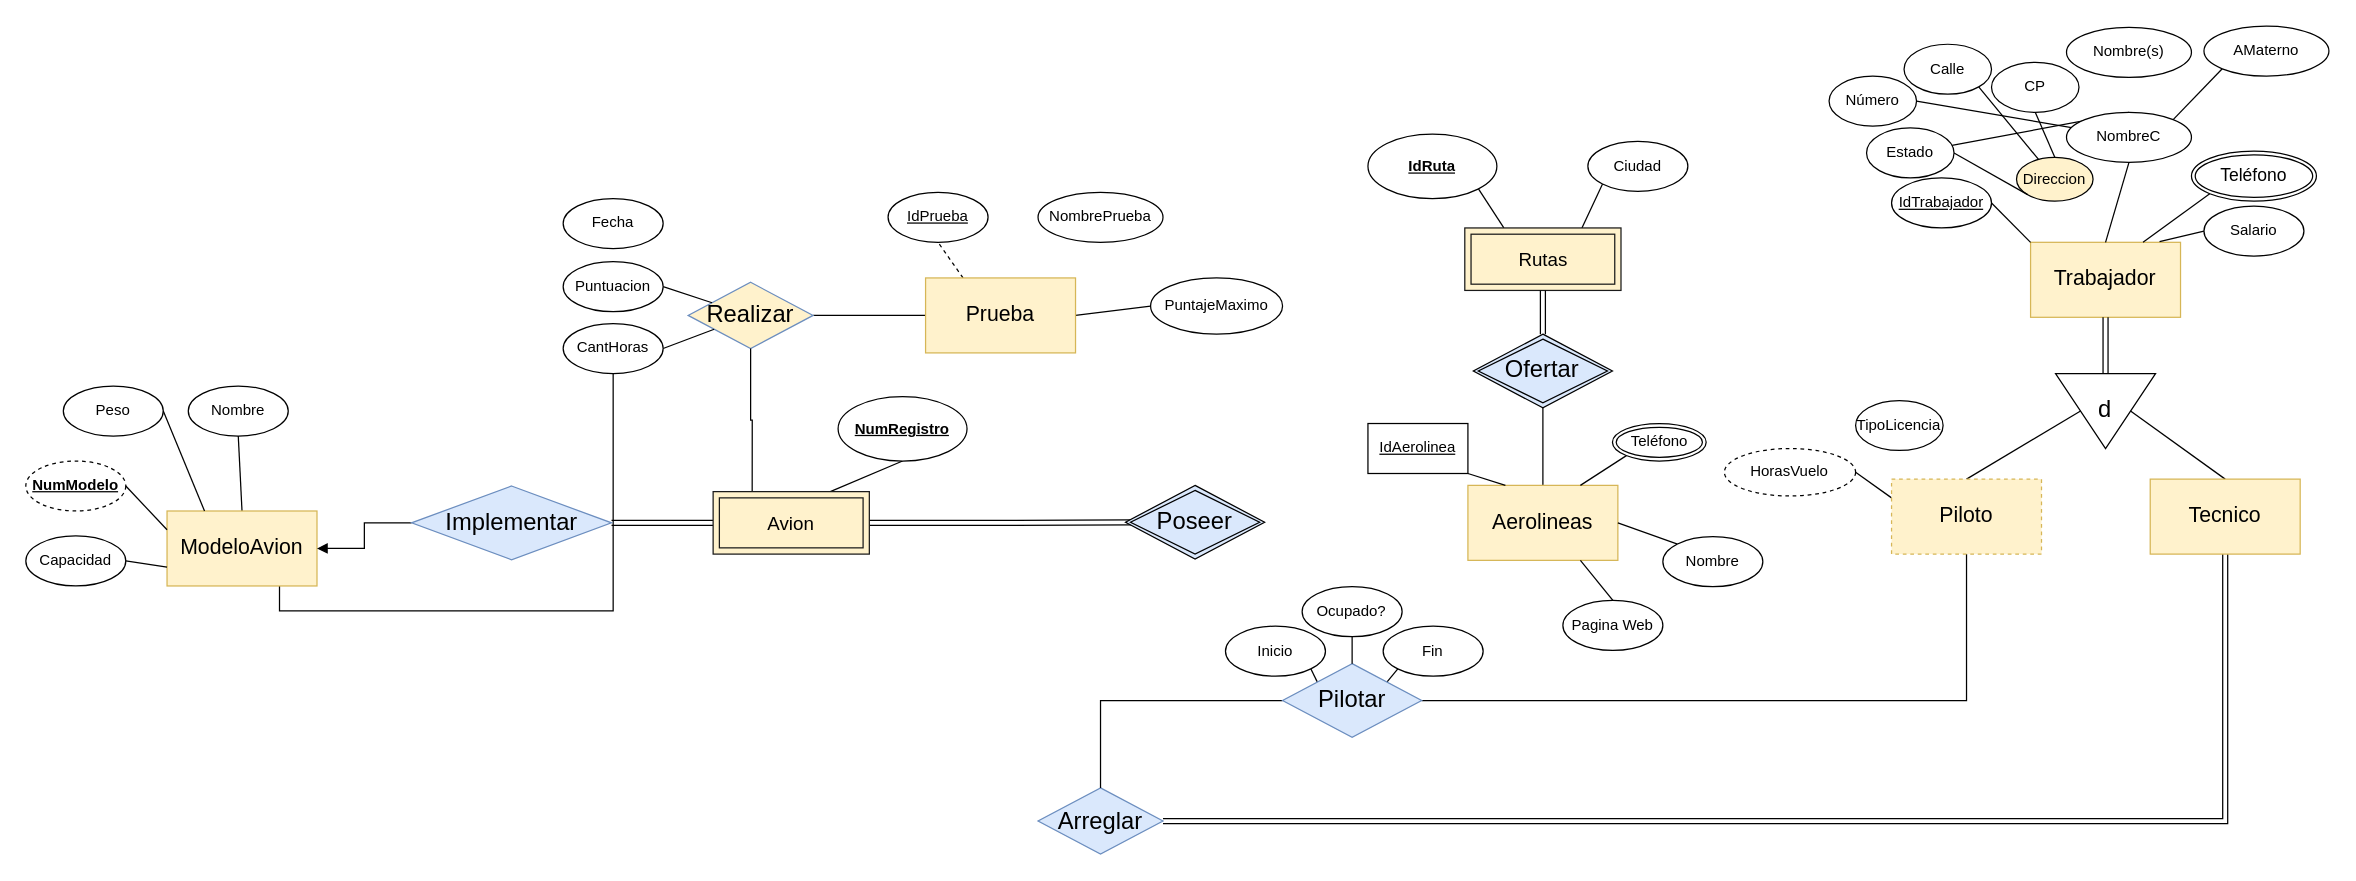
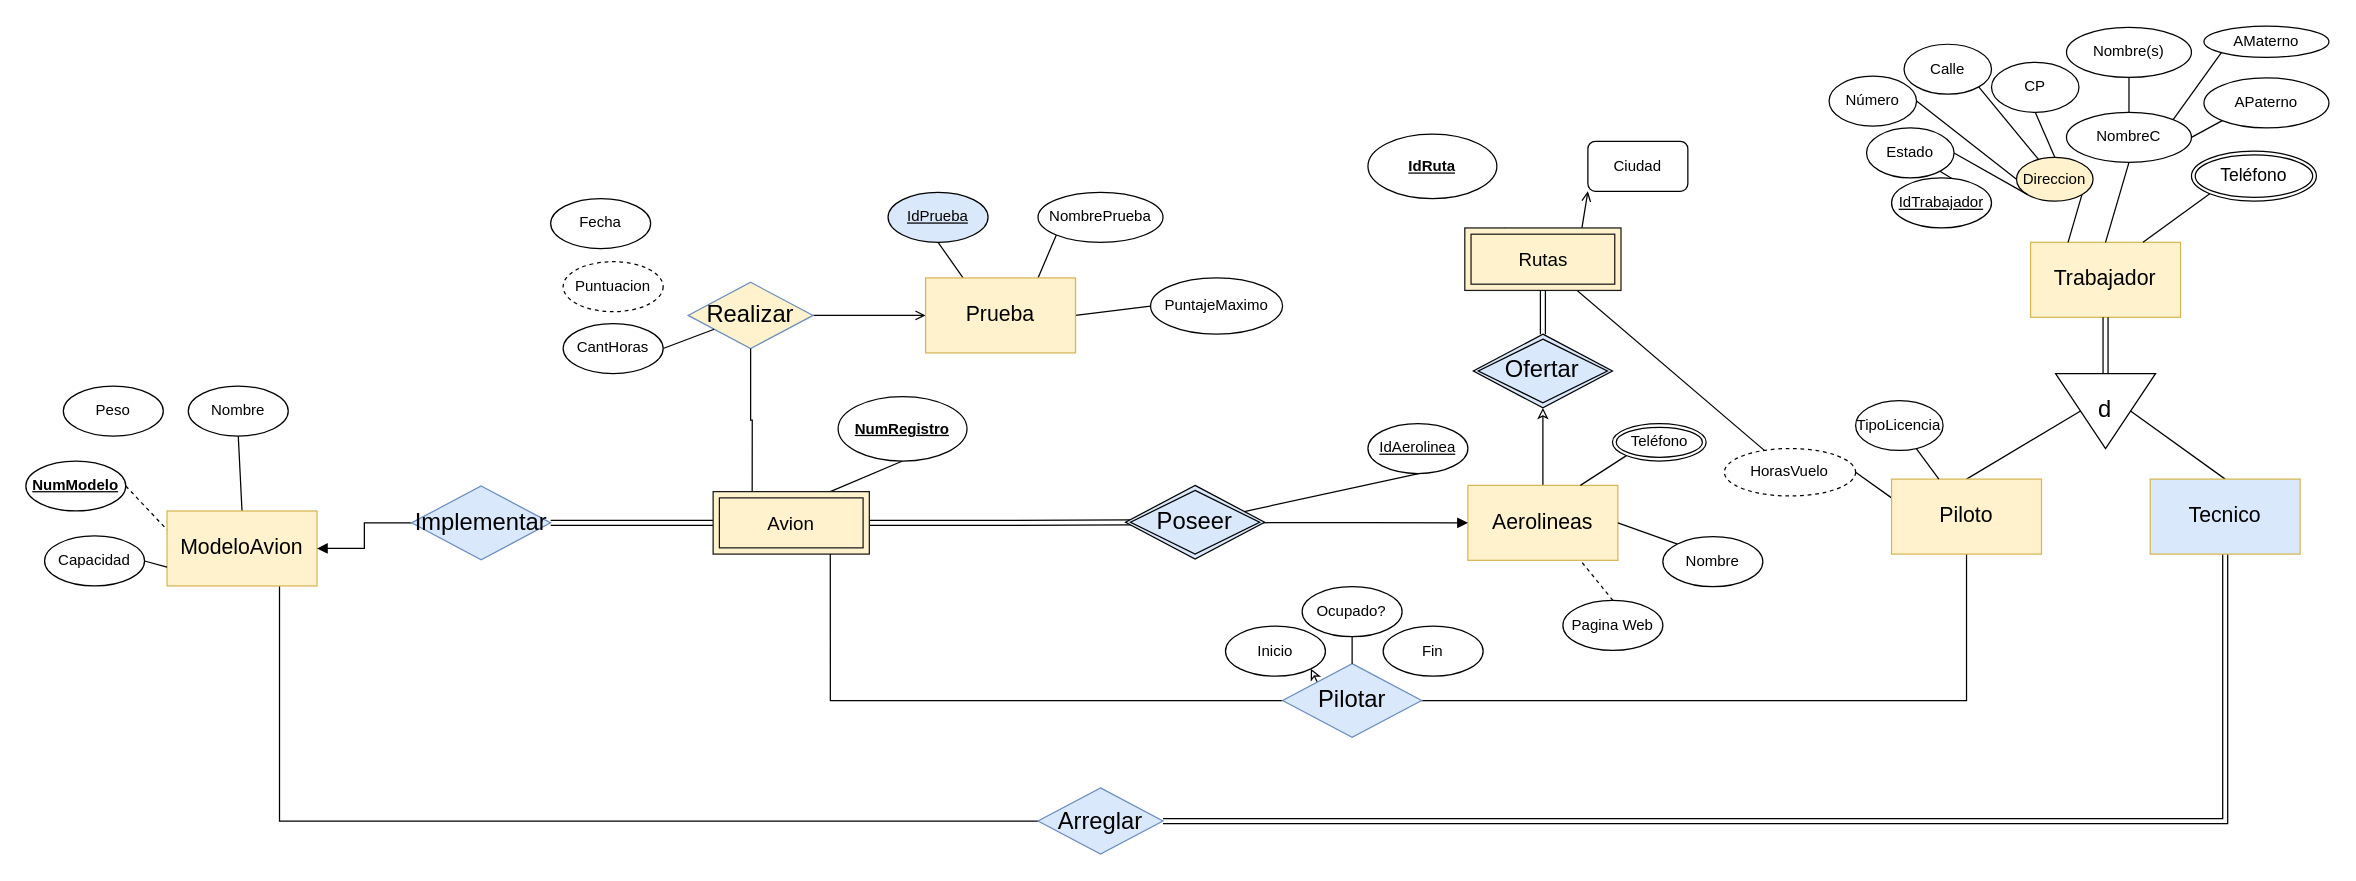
- <mxCell id="42" value="AMaterno" style="ellipse;whiteSpace=wrap;html=1;align=center;rounded=0;shadow=0;" parent="1" vertex="1"><mxGeometry x="1763" y="20.41" width="100" height="40" as="geometry" /></mxCell>
+ <mxCell id="42" value="AMaterno" style="ellipse;whiteSpace=wrap;html=1;align=center;rounded=0;shadow=0;" parent="1" vertex="1"><mxGeometry x="1763" y="20.41" width="100" height="25" as="geometry" /></mxCell>
+ <mxCell id="41" value="APaterno" style="ellipse;whiteSpace=wrap;html=1;align=center;rounded=0;shadow=0;" parent="1" vertex="1"><mxGeometry x="1763" y="61.91" width="100" height="40" as="geometry" /></mxCell>
- <mxCell id="28" style="edgeStyle=none;rounded=0;orthogonalLoop=1;jettySize=auto;html=1;exitX=1;exitY=0.5;exitDx=0;exitDy=0;endArrow=none;endFill=0;" parent="1" source="29" target="39" edge="1"><mxGeometry relative="1" as="geometry"><mxPoint x="1557" y="140.41" as="targetPoint" /></mxGeometry></mxCell>
+ <mxCell id="28" style="edgeStyle=none;rounded=0;orthogonalLoop=1;jettySize=auto;html=1;exitX=1;exitY=0.5;exitDx=0;exitDy=0;endArrow=none;endFill=0;entryX=0;entryY=0.5;entryDx=0;entryDy=0;" parent="1" source="29" target="25" edge="1"><mxGeometry relative="1" as="geometry"><mxPoint x="1557" y="140.41" as="targetPoint" /></mxGeometry></mxCell>
+ <mxCell id="37" style="edgeStyle=none;rounded=0;orthogonalLoop=1;jettySize=auto;html=1;exitX=1;exitY=0.5;exitDx=0;exitDy=0;entryX=0;entryY=1;entryDx=0;entryDy=0;fontSize=15;endArrow=none;endFill=0;strokeColor=default;strokeWidth=1;" parent="1" source="39" target="41" edge="1"><mxGeometry relative="1" as="geometry" /></mxCell>
- <mxCell id="35" style="edgeStyle=none;rounded=0;orthogonalLoop=1;jettySize=auto;html=1;exitX=0.5;exitY=0;exitDx=0;exitDy=0;fontSize=15;endArrow=none;endFill=0;strokeColor=default;strokeWidth=1;" parent="1" source="39" target="31" edge="1"><mxGeometry relative="1" as="geometry" /></mxCell>
+ <mxCell id="35" style="edgeStyle=none;rounded=0;orthogonalLoop=1;jettySize=auto;html=1;exitX=0.5;exitY=0;exitDx=0;exitDy=0;entryX=0.5;entryY=1;entryDx=0;entryDy=0;fontSize=15;endArrow=none;endFill=0;strokeColor=default;strokeWidth=1;" parent="1" source="39" target="40" edge="1"><mxGeometry relative="1" as="geometry" /></mxCell>
- <mxCell id="93" value="Ciudad" style="ellipse;whiteSpace=wrap;html=1;" parent="1" vertex="1"><mxGeometry x="1270" y="112.62" width="80" height="40" as="geometry" /></mxCell>
+ <mxCell id="93" value="Ciudad" style="whiteSpace=wrap;html=1;rounded=1;" parent="1" vertex="1"><mxGeometry x="1270" y="112.62" width="80" height="40" as="geometry" /></mxCell>
- <mxCell id="90" style="edgeStyle=none;rounded=0;orthogonalLoop=1;jettySize=auto;html=1;exitX=0.75;exitY=0;exitDx=0;exitDy=0;entryX=0;entryY=1;entryDx=0;entryDy=0;endArrow=none;endFill=0;strokeColor=default;" parent="1" source="91" target="93" edge="1"><mxGeometry relative="1" as="geometry" /></mxCell>
+ <mxCell id="90" style="edgeStyle=none;rounded=0;orthogonalLoop=1;jettySize=auto;html=1;exitX=0.75;exitY=0;exitDx=0;exitDy=0;entryX=0;entryY=1;entryDx=0;entryDy=0;endArrow=open;endFill=0;strokeColor=default;" parent="1" source="91" target="93" edge="1"><mxGeometry relative="1" as="geometry" /></mxCell>
- <mxCell id="89" style="edgeStyle=none;rounded=0;orthogonalLoop=1;jettySize=auto;html=1;exitX=0.25;exitY=0;exitDx=0;exitDy=0;entryX=1;entryY=1;entryDx=0;entryDy=0;endArrow=none;endFill=0;strokeColor=default;" parent="1" source="91" target="92" edge="1"><mxGeometry relative="1" as="geometry" /></mxCell>
+ <mxCell id="89" style="edgeStyle=none;rounded=0;orthogonalLoop=1;jettySize=auto;html=1;exitX=0.25;exitY=0;exitDx=0;exitDy=0;endArrow=none;endFill=0;strokeColor=default;" parent="1" source="91" target="44" edge="1"><mxGeometry relative="1" as="geometry" /></mxCell>
- <mxCell id="51" value="IdPrueba" style="ellipse;whiteSpace=wrap;html=1;fontStyle=4" parent="1" vertex="1"><mxGeometry x="710" y="153.41" width="80" height="40" as="geometry" /></mxCell>
+ <mxCell id="51" value="IdPrueba" style="ellipse;whiteSpace=wrap;html=1;fontStyle=4;fillColor=#dae8fc;" parent="1" vertex="1"><mxGeometry x="710" y="153.41" width="80" height="40" as="geometry" /></mxCell>
+ <mxCell id="24" style="edgeStyle=none;rounded=0;orthogonalLoop=1;jettySize=auto;html=1;exitX=1;exitY=1;exitDx=0;exitDy=0;entryX=0.25;entryY=0;entryDx=0;entryDy=0;fontSize=15;endArrow=none;endFill=0;strokeColor=default;strokeWidth=1;" parent="1" source="25" target="23" edge="1"><mxGeometry relative="1" as="geometry" /></mxCell>
- <mxCell id="69" style="edgeStyle=none;rounded=0;orthogonalLoop=1;jettySize=auto;html=1;exitX=1;exitY=0.5;exitDx=0;exitDy=0;entryX=0;entryY=0;entryDx=0;entryDy=0;fontSize=15;endArrow=none;endFill=0;strokeColor=default;strokeWidth=1;" parent="1" source="70" target="23" edge="1"><mxGeometry relative="1" as="geometry" /></mxCell>
+ <mxCell id="69" style="edgeStyle=none;rounded=0;orthogonalLoop=1;jettySize=auto;html=1;exitX=1;exitY=0.5;exitDx=0;exitDy=0;fontSize=15;endArrow=none;endFill=0;strokeColor=default;strokeWidth=1;" parent="1" source="70" target="31" edge="1"><mxGeometry relative="1" as="geometry" /></mxCell>
- <mxCell id="94" value="Fecha" style="ellipse;whiteSpace=wrap;html=1;" parent="1" vertex="1"><mxGeometry x="450" y="158.41" width="80" height="40" as="geometry" /></mxCell>
+ <mxCell id="94" value="Fecha" style="ellipse;whiteSpace=wrap;html=1;" parent="1" vertex="1"><mxGeometry x="440" y="158.41" width="80" height="40" as="geometry" /></mxCell>
- <mxCell id="46" value="Salario" style="ellipse;whiteSpace=wrap;html=1;" parent="1" vertex="1"><mxGeometry x="1763" y="164.41" width="80" height="40" as="geometry" /></mxCell>
- <mxCell id="45" style="edgeStyle=none;rounded=0;orthogonalLoop=1;jettySize=auto;html=1;exitX=0;exitY=0.5;exitDx=0;exitDy=0;entryX=0.86;entryY=-0.009;entryDx=0;entryDy=0;entryPerimeter=0;fontSize=15;endArrow=none;endFill=0;strokeColor=default;strokeWidth=1;" parent="1" source="46" target="23" edge="1"><mxGeometry relative="1" as="geometry" /></mxCell>
+ <mxCell id="48" style="edgeStyle=none;rounded=0;orthogonalLoop=1;jettySize=auto;html=1;exitX=0.75;exitY=0;exitDx=0;exitDy=0;entryX=0;entryY=1;entryDx=0;entryDy=0;endArrow=none;endFill=0;" parent="1" source="50" target="52" edge="1"><mxGeometry relative="1" as="geometry" /></mxCell>
- <mxCell id="47" style="rounded=0;orthogonalLoop=1;jettySize=auto;html=1;exitX=0.25;exitY=0;exitDx=0;exitDy=0;entryX=0.5;entryY=1;entryDx=0;entryDy=0;endArrow=none;endFill=0;dashed=1;" parent="1" source="50" target="51" edge="1"><mxGeometry relative="1" as="geometry" /></mxCell>
+ <mxCell id="47" style="rounded=0;orthogonalLoop=1;jettySize=auto;html=1;exitX=0.25;exitY=0;exitDx=0;exitDy=0;entryX=0.5;entryY=1;entryDx=0;entryDy=0;endArrow=none;endFill=0;" parent="1" source="50" target="51" edge="1"><mxGeometry relative="1" as="geometry" /></mxCell>
- <mxCell id="98" value="Puntuacion" style="ellipse;whiteSpace=wrap;html=1;" parent="1" vertex="1"><mxGeometry x="450" y="208.91" width="80" height="40" as="geometry" /></mxCell>
+ <mxCell id="98" value="Puntuacion" style="ellipse;whiteSpace=wrap;html=1;dashed=1;" parent="1" vertex="1"><mxGeometry x="450" y="208.91" width="80" height="40" as="geometry" /></mxCell>
- <mxCell id="97" style="edgeStyle=none;rounded=0;orthogonalLoop=1;jettySize=auto;html=1;exitX=1;exitY=0.5;exitDx=0;exitDy=0;endArrow=none;endFill=0;" parent="1" source="98" target="19" edge="1"><mxGeometry relative="1" as="geometry" /></mxCell>
- <mxCell id="18" style="edgeStyle=orthogonalEdgeStyle;rounded=0;orthogonalLoop=1;jettySize=auto;html=1;exitX=1;exitY=0.5;exitDx=0;exitDy=0;entryX=0;entryY=0.5;entryDx=0;entryDy=0;endArrow=none;endFill=0;" parent="1" source="19" target="50" edge="1"><mxGeometry relative="1" as="geometry" /></mxCell>
+ <mxCell id="18" style="edgeStyle=orthogonalEdgeStyle;rounded=0;orthogonalLoop=1;jettySize=auto;html=1;exitX=1;exitY=0.5;exitDx=0;exitDy=0;entryX=0;entryY=0.5;entryDx=0;entryDy=0;endArrow=open;endFill=0;" parent="1" source="19" target="50" edge="1"><mxGeometry relative="1" as="geometry" /></mxCell>
- <mxCell id="12" style="edgeStyle=none;rounded=0;orthogonalLoop=1;jettySize=auto;html=1;exitX=0.5;exitY=0;exitDx=0;exitDy=0;entryX=0.5;entryY=1;entryDx=0;entryDy=0;endArrow=none;endFill=0;strokeColor=default;" parent="1" source="13" target="100" edge="1"><mxGeometry relative="1" as="geometry" /></mxCell>
+ <mxCell id="12" style="edgeStyle=none;rounded=0;orthogonalLoop=1;jettySize=auto;html=1;exitX=0.5;exitY=0;exitDx=0;exitDy=0;entryX=0.5;entryY=1;entryDx=0;entryDy=0;endArrow=classic;endFill=0;strokeColor=default;" parent="1" source="13" target="100" edge="1"><mxGeometry relative="1" as="geometry" /></mxCell>
- <mxCell id="65" value="IdAerolinea" style="whiteSpace=wrap;html=1;fontStyle=4;rounded=0;" parent="1" vertex="1"><mxGeometry x="1094" y="338.41" width="80" height="40" as="geometry" /></mxCell>
+ <mxCell id="65" value="IdAerolinea" style="ellipse;whiteSpace=wrap;html=1;fontStyle=4" parent="1" vertex="1"><mxGeometry x="1094" y="338.41" width="80" height="40" as="geometry" /></mxCell>
- <mxCell id="56" value="" style="endArrow=none;html=1;rounded=0;exitX=1;exitY=0.5;exitDx=0;exitDy=0;entryX=0.25;entryY=0;entryDx=0;entryDy=0;" parent="1" source="11" target="7" edge="1"><mxGeometry width="50" height="50" relative="1" as="geometry"><mxPoint x="120" y="518.41" as="sourcePoint" /><mxPoint x="210" y="478.41" as="targetPoint" /></mxGeometry></mxCell>
+ <mxCell id="79" value="" style="edgeStyle=none;rounded=0;orthogonalLoop=1;jettySize=auto;html=1;fontSize=15;endArrow=none;endFill=0;strokeColor=default;strokeWidth=1;" parent="1" source="80" target="75" edge="1"><mxGeometry relative="1" as="geometry" /></mxCell>
- <mxCell id="64" style="edgeStyle=none;rounded=0;orthogonalLoop=1;jettySize=auto;html=1;exitX=1;exitY=1;exitDx=0;exitDy=0;entryX=0.25;entryY=0;entryDx=0;entryDy=0;endArrow=none;endFill=0;strokeColor=default;" parent="1" source="65" target="13" edge="1"><mxGeometry relative="1" as="geometry" /></mxCell>
+ <mxCell id="64" style="edgeStyle=none;rounded=0;orthogonalLoop=1;jettySize=auto;html=1;exitX=1;exitY=1;exitDx=0;exitDy=0;endArrow=none;endFill=0;strokeColor=default;" parent="1" source="65" target="63" edge="1"><mxGeometry relative="1" as="geometry" /></mxCell>
- <mxCell id="8" value="NumModelo" style="ellipse;whiteSpace=wrap;html=1;fontStyle=5;dashed=1;" parent="1" vertex="1"><mxGeometry x="20" y="368.41" width="80" height="40" as="geometry" /></mxCell>
+ <mxCell id="8" value="NumModelo" style="ellipse;whiteSpace=wrap;html=1;fontStyle=5" parent="1" vertex="1"><mxGeometry x="20" y="368.41" width="80" height="40" as="geometry" /></mxCell>
- <mxCell id="55" value="" style="endArrow=none;html=1;rounded=0;exitX=1;exitY=0.5;exitDx=0;exitDy=0;entryX=0;entryY=0.25;entryDx=0;entryDy=0;" parent="1" source="8" target="7" edge="1"><mxGeometry width="50" height="50" relative="1" as="geometry"><mxPoint x="110" y="508.41" as="sourcePoint" /><mxPoint x="200" y="468.41" as="targetPoint" /></mxGeometry></mxCell>
+ <mxCell id="55" value="" style="endArrow=none;html=1;rounded=0;exitX=1;exitY=0.5;exitDx=0;exitDy=0;entryX=0;entryY=0.25;entryDx=0;entryDy=0;dashed=1;" parent="1" source="8" target="7" edge="1"><mxGeometry width="50" height="50" relative="1" as="geometry"><mxPoint x="110" y="508.41" as="sourcePoint" /><mxPoint x="200" y="468.41" as="targetPoint" /></mxGeometry></mxCell>
- <mxCell id="75" value="Piloto" style="rounded=0;whiteSpace=wrap;html=1;fillColor=#fff2cc;strokeColor=#d6b656;fontSize=17;dashed=1;" parent="1" vertex="1"><mxGeometry x="1513" y="382.91" width="120" height="60" as="geometry" /></mxCell>
+ <mxCell id="75" value="Piloto" style="rounded=0;whiteSpace=wrap;html=1;fillColor=#fff2cc;strokeColor=#d6b656;fontSize=17;" parent="1" vertex="1"><mxGeometry x="1513" y="382.91" width="120" height="60" as="geometry" /></mxCell>
- <mxCell id="78" value="Tecnico" style="rounded=0;whiteSpace=wrap;html=1;fillColor=#fff2cc;strokeColor=#d6b656;fontSize=17;" parent="1" vertex="1"><mxGeometry x="1720" y="382.91" width="120" height="60" as="geometry" /></mxCell>
+ <mxCell id="78" value="Tecnico" style="rounded=0;whiteSpace=wrap;html=1;fillColor=#dae8fc;strokeColor=#d6b656;fontSize=17;" parent="1" vertex="1"><mxGeometry x="1720" y="382.91" width="120" height="60" as="geometry" /></mxCell>
- <mxCell id="22" value="Implementar" style="rhombus;whiteSpace=wrap;html=1;fontSize=19;fillColor=#dae8fc;strokeColor=#6c8ebf;" parent="1" vertex="1"><mxGeometry x="328.68" y="388.41" width="160" height="59" as="geometry" /></mxCell>
+ <mxCell id="22" value="Implementar" style="rhombus;whiteSpace=wrap;html=1;fontSize=19;fillColor=#dae8fc;strokeColor=#6c8ebf;" parent="1" vertex="1"><mxGeometry x="328.68" y="388.41" width="111.32" height="59" as="geometry" /></mxCell>
+ <mxCell id="62" style="edgeStyle=orthogonalEdgeStyle;rounded=0;orthogonalLoop=1;jettySize=auto;html=1;exitX=0.965;exitY=0.507;exitDx=0;exitDy=0;entryX=0;entryY=0.5;entryDx=0;entryDy=0;fontSize=15;endArrow=block;endFill=1;strokeColor=default;strokeWidth=1;exitPerimeter=0;" parent="1" source="63" target="13" edge="1"><mxGeometry relative="1" as="geometry" /></mxCell>
- <mxCell id="9" value="Capacidad" style="ellipse;whiteSpace=wrap;html=1;" parent="1" vertex="1"><mxGeometry x="20" y="428.41" width="80" height="40" as="geometry" /></mxCell>
+ <mxCell id="9" value="Capacidad" style="ellipse;whiteSpace=wrap;html=1;" parent="1" vertex="1"><mxGeometry x="35" y="428.41" width="80" height="40" as="geometry" /></mxCell>
- <mxCell id="16" style="edgeStyle=none;rounded=0;orthogonalLoop=1;jettySize=auto;html=1;exitX=0.5;exitY=0;exitDx=0;exitDy=0;entryX=0.75;entryY=1;entryDx=0;entryDy=0;endArrow=none;endFill=0;strokeColor=default;" parent="1" source="17" target="13" edge="1"><mxGeometry relative="1" as="geometry" /></mxCell>
+ <mxCell id="16" style="edgeStyle=none;rounded=0;orthogonalLoop=1;jettySize=auto;html=1;exitX=0.5;exitY=0;exitDx=0;exitDy=0;entryX=0.75;entryY=1;entryDx=0;entryDy=0;endArrow=none;endFill=0;strokeColor=default;dashed=1;" parent="1" source="17" target="13" edge="1"><mxGeometry relative="1" as="geometry" /></mxCell>
- <mxCell id="6" style="edgeStyle=orthogonalEdgeStyle;rounded=0;orthogonalLoop=1;jettySize=auto;html=1;exitX=0.75;exitY=1;exitDx=0;exitDy=0;endArrow=none;endFill=0;" parent="1" source="7" target="96" edge="1"><mxGeometry relative="1" as="geometry" /></mxCell>
+ <mxCell id="6" style="edgeStyle=orthogonalEdgeStyle;rounded=0;orthogonalLoop=1;jettySize=auto;html=1;exitX=0.75;exitY=1;exitDx=0;exitDy=0;entryX=0;entryY=0.5;entryDx=0;entryDy=0;endArrow=none;endFill=0;" parent="1" source="7" target="20" edge="1"><mxGeometry relative="1" as="geometry" /></mxCell>
- <mxCell id="83" style="edgeStyle=none;rounded=0;orthogonalLoop=1;jettySize=auto;html=1;exitX=0;exitY=0;exitDx=0;exitDy=0;entryX=1;entryY=1;entryDx=0;entryDy=0;endArrow=none;endFill=0;" parent="1" source="84" target="85" edge="1"><mxGeometry relative="1" as="geometry" /></mxCell>
+ <mxCell id="83" style="edgeStyle=none;rounded=0;orthogonalLoop=1;jettySize=auto;html=1;exitX=0;exitY=0;exitDx=0;exitDy=0;entryX=1;entryY=1;entryDx=0;entryDy=0;endArrow=classic;endFill=0;" parent="1" source="84" target="85" edge="1"><mxGeometry relative="1" as="geometry" /></mxCell>
- <mxCell id="82" style="edgeStyle=none;rounded=0;orthogonalLoop=1;jettySize=auto;html=1;exitX=1;exitY=0;exitDx=0;exitDy=0;entryX=0;entryY=1;entryDx=0;entryDy=0;endArrow=none;endFill=0;" parent="1" source="84" target="86" edge="1"><mxGeometry relative="1" as="geometry" /></mxCell>
- <mxCell id="81" style="edgeStyle=orthogonalEdgeStyle;rounded=0;orthogonalLoop=1;jettySize=auto;html=1;exitX=0;exitY=0.5;exitDx=0;exitDy=0;fontSize=15;endArrow=none;endFill=0;strokeColor=default;strokeWidth=1;" parent="1" source="84" target="20" edge="1"><mxGeometry relative="1" as="geometry" /></mxCell>
+ <mxCell id="81" style="edgeStyle=orthogonalEdgeStyle;rounded=0;orthogonalLoop=1;jettySize=auto;html=1;exitX=0;exitY=0.5;exitDx=0;exitDy=0;entryX=0.75;entryY=1;entryDx=0;entryDy=0;fontSize=15;endArrow=none;endFill=0;strokeColor=default;strokeWidth=1;" parent="1" source="84" target="61" edge="1"><mxGeometry relative="1" as="geometry" /></mxCell>
